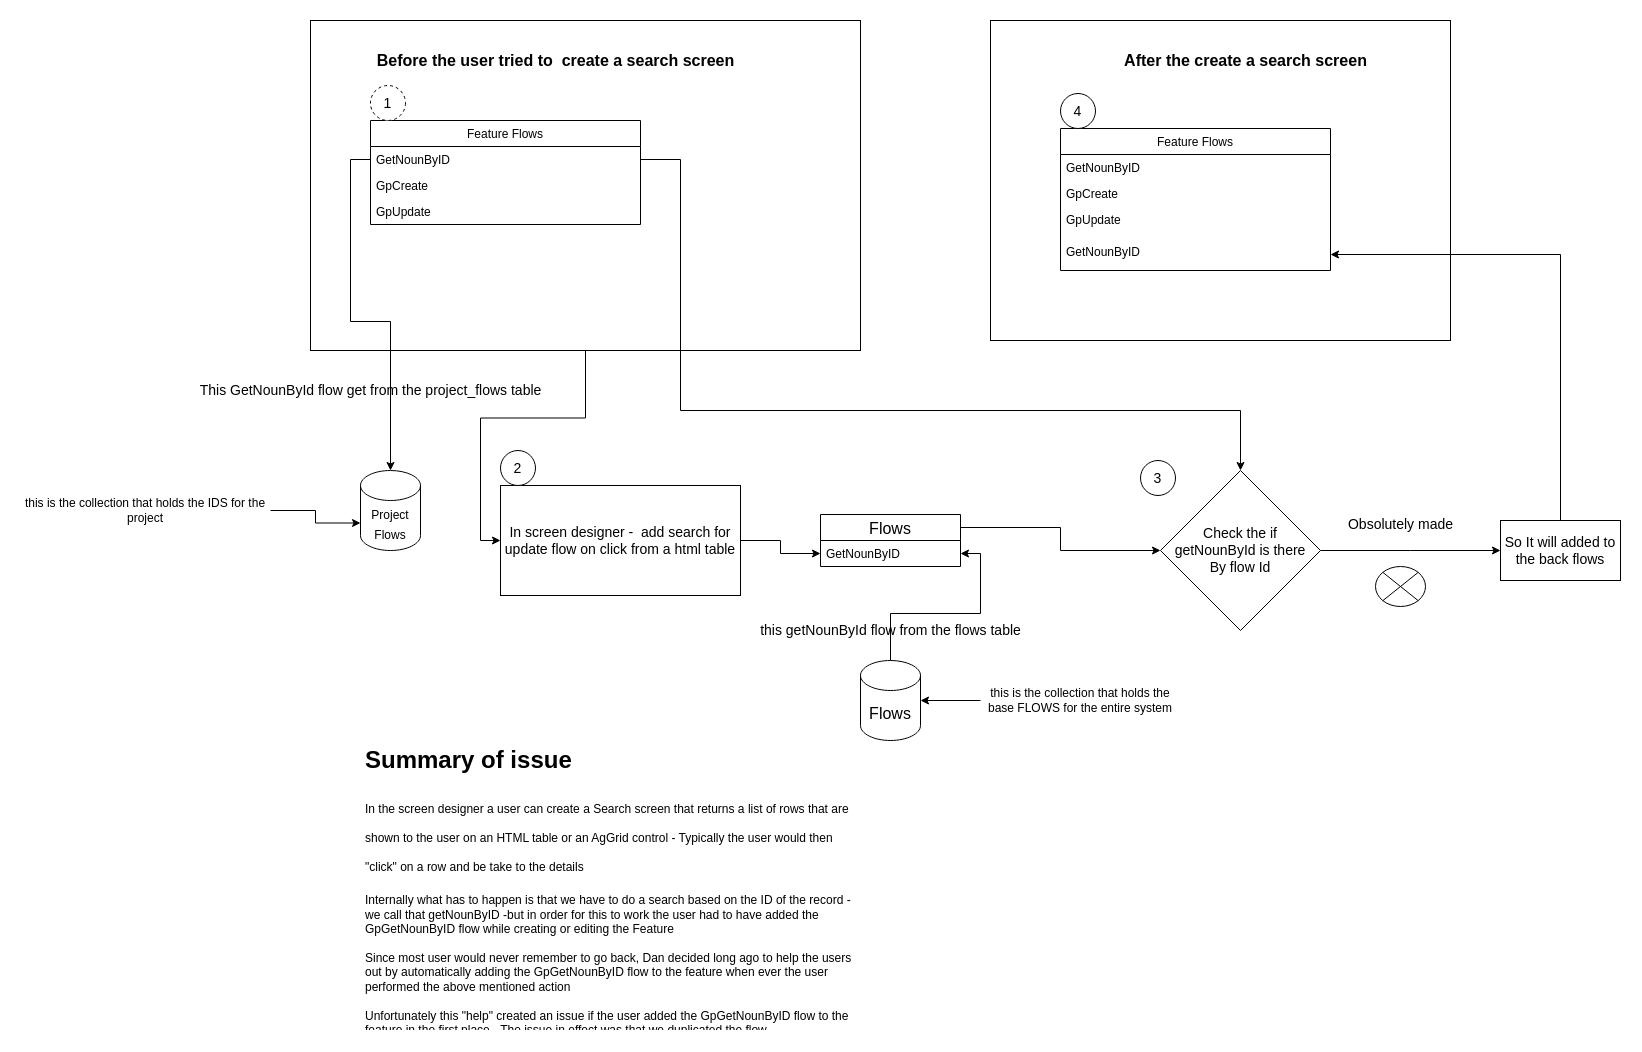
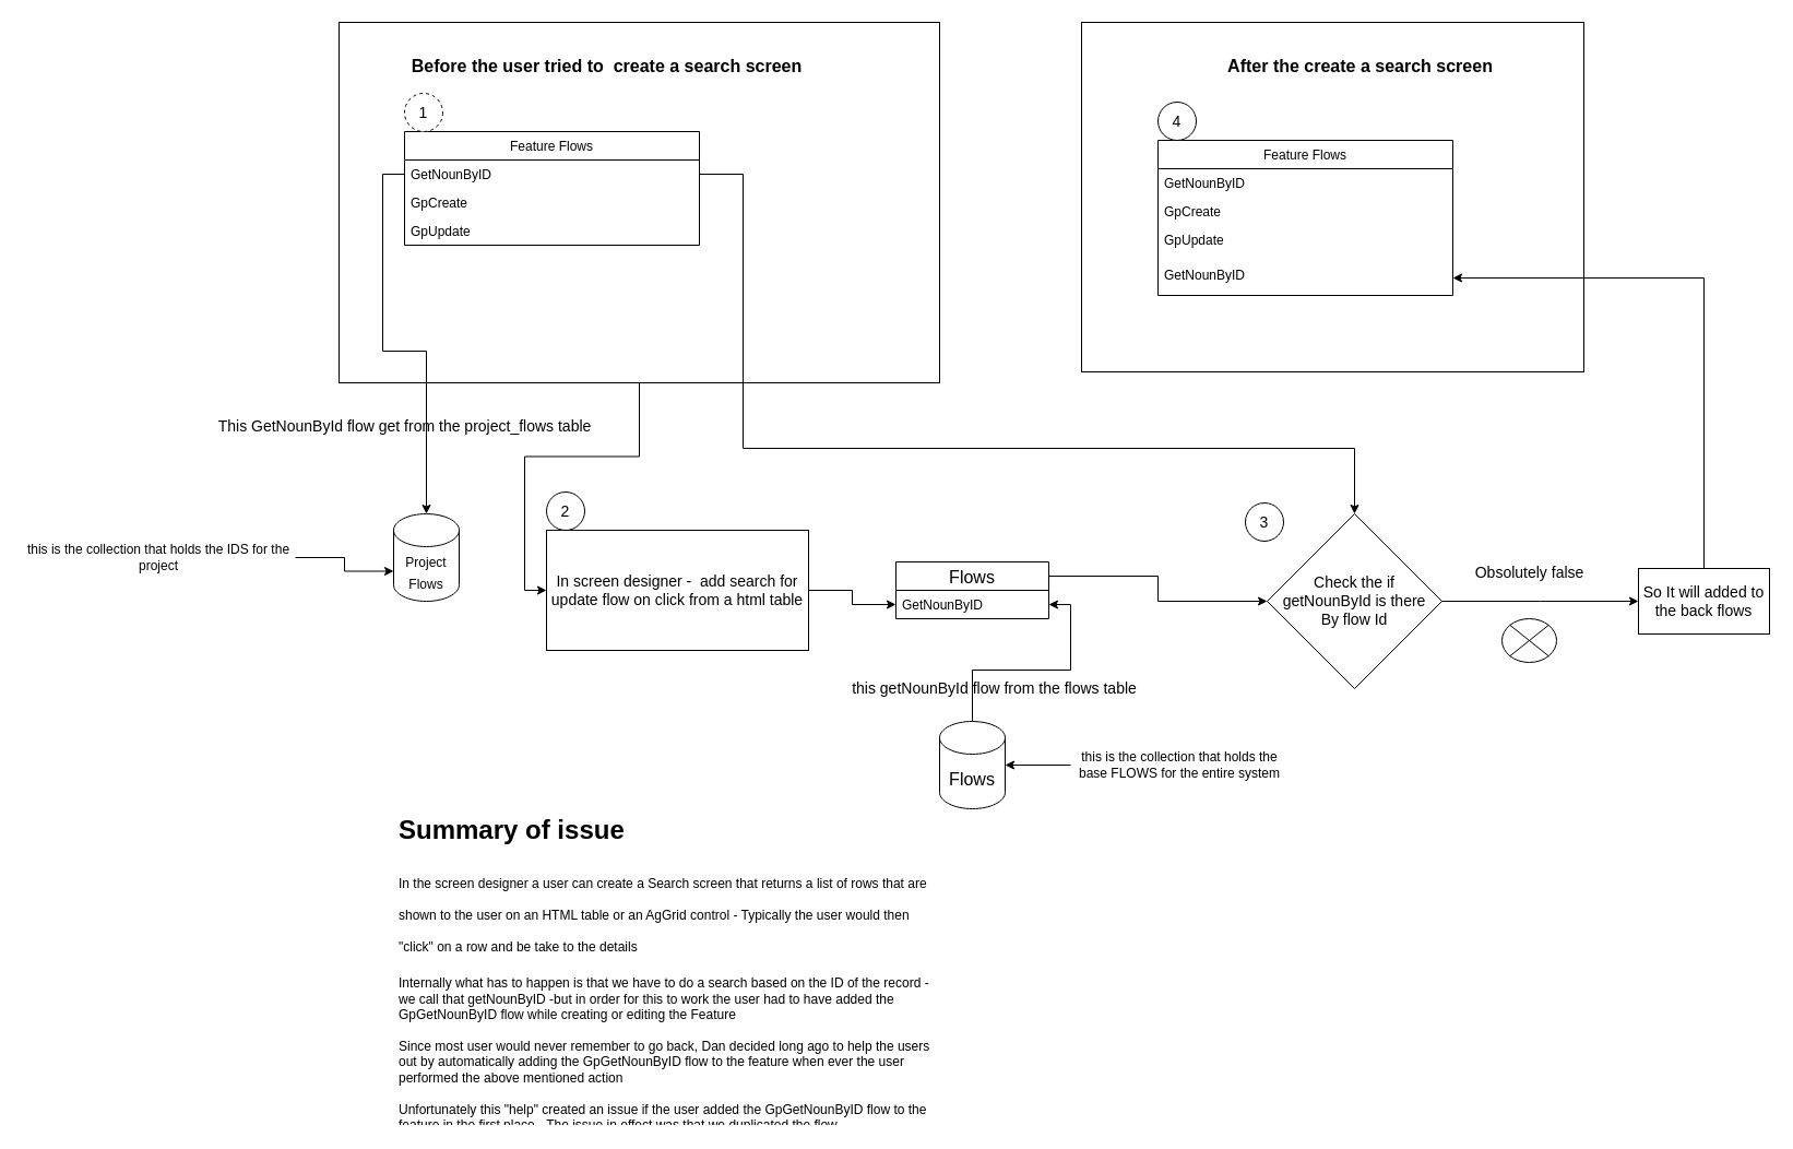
- <mxCell id="30" value="Obsolutely made" style="text;html=1;align=center;verticalAlign=middle;resizable=0;points=[];autosize=1;strokeColor=none;fontSize=14;" parent="1" vertex="1"><mxGeometry x="1340" y="514" width="120" height="20" as="geometry" /></mxCell>
+ <mxCell id="30" value="Obsolutely false" style="text;html=1;align=center;verticalAlign=middle;resizable=0;points=[];autosize=1;strokeColor=none;fontSize=14;" parent="1" vertex="1"><mxGeometry x="1340" y="514" width="120" height="20" as="geometry" /></mxCell>
- <mxCell id="25" value="this getNounById flow from the flows table" style="text;html=1;align=center;verticalAlign=middle;resizable=0;points=[];autosize=1;strokeColor=none;fontSize=14;" parent="1" vertex="1"><mxGeometry x="750" y="620" width="280" height="20" as="geometry" /></mxCell>
+ <mxCell id="25" value="this getNounById flow from the flows table" style="text;html=1;align=center;verticalAlign=middle;resizable=0;points=[];autosize=1;strokeColor=none;fontSize=14;" parent="1" vertex="1"><mxGeometry x="770" y="620" width="280" height="20" as="geometry" /></mxCell>
